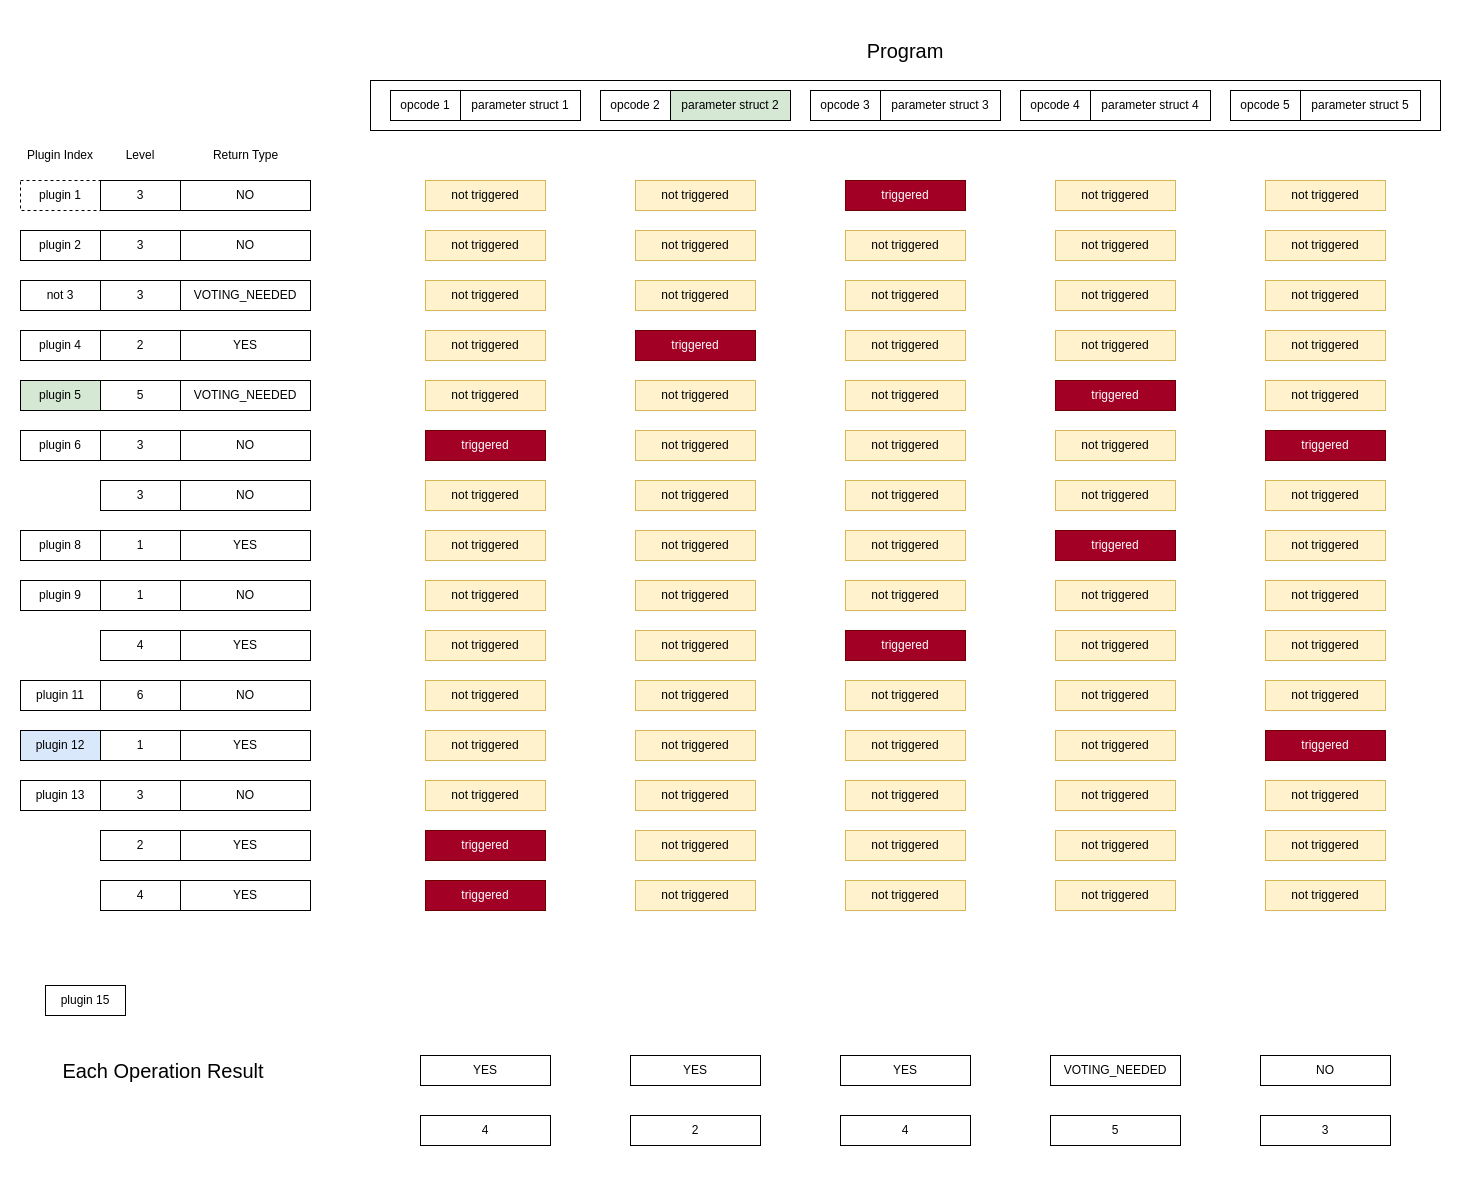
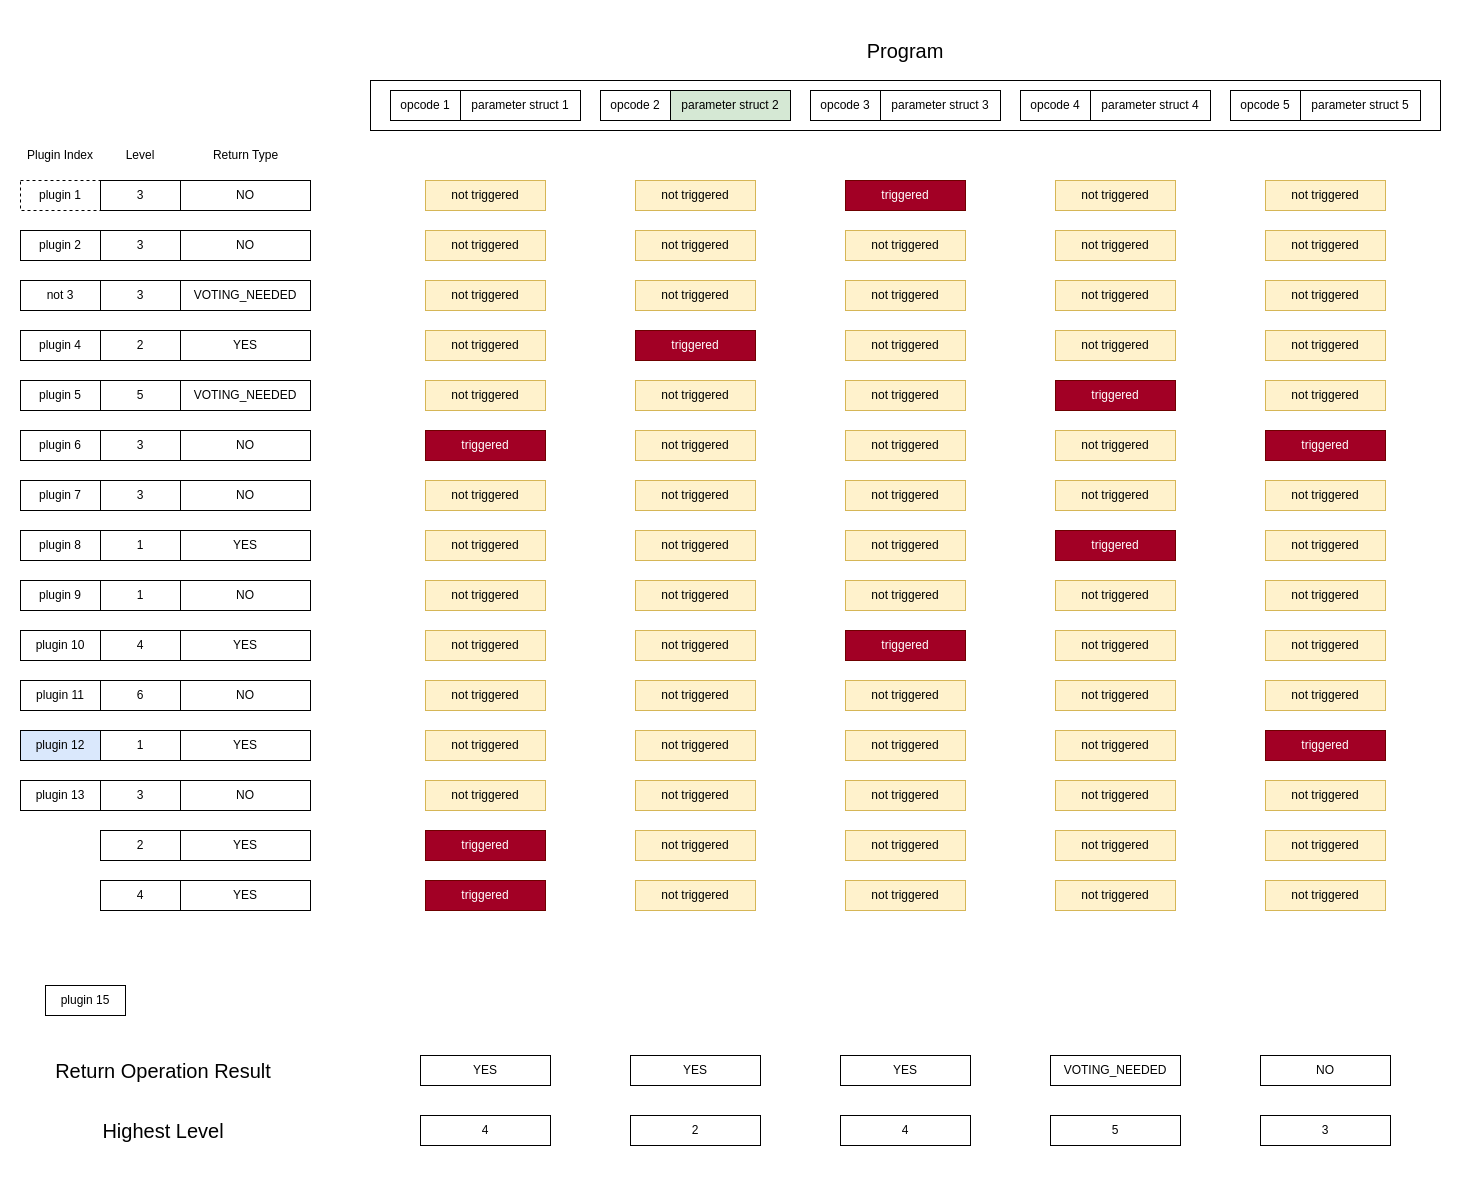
- <mxCell id="8" value="plugin 5" style="rounded=0;whiteSpace=wrap;html=1;fillColor=#d5e8d4;" parent="1" vertex="1"><mxGeometry x="20" y="380" width="80" height="30" as="geometry" /></mxCell>
+ <mxCell id="8" value="plugin 5" style="rounded=0;whiteSpace=wrap;html=1;" parent="1" vertex="1"><mxGeometry x="20" y="380" width="80" height="30" as="geometry" /></mxCell>
+ <mxCell id="10" value="plugin 7" style="rounded=0;whiteSpace=wrap;html=1;" parent="1" vertex="1"><mxGeometry x="20" y="480" width="80" height="30" as="geometry" /></mxCell>
+ <mxCell id="13" value="plugin 10" style="rounded=0;whiteSpace=wrap;html=1;" parent="1" vertex="1"><mxGeometry x="20" y="630" width="80" height="30" as="geometry" /></mxCell>
- <mxCell id="131" value="&lt;font style=&quot;font-size: 20px;&quot;&gt;Each Operation Result&lt;/font&gt;" style="text;html=1;strokeColor=none;fillColor=none;align=center;verticalAlign=middle;whiteSpace=wrap;rounded=0;" parent="1" vertex="1"><mxGeometry x="32.5" y="1040" width="260" height="60" as="geometry" /></mxCell>
+ <mxCell id="131" value="&lt;font style=&quot;font-size: 20px;&quot;&gt;Return Operation Result&lt;/font&gt;" style="text;html=1;strokeColor=none;fillColor=none;align=center;verticalAlign=middle;whiteSpace=wrap;rounded=0;" parent="1" vertex="1"><mxGeometry x="32.5" y="1040" width="260" height="60" as="geometry" /></mxCell>
+ <mxCell id="147" value="&lt;font style=&quot;font-size: 20px;&quot;&gt;Highest Level&lt;/font&gt;" style="text;html=1;strokeColor=none;fillColor=none;align=center;verticalAlign=middle;whiteSpace=wrap;rounded=0;" parent="1" vertex="1"><mxGeometry x="32.5" y="1100" width="260" height="60" as="geometry" /></mxCell>
